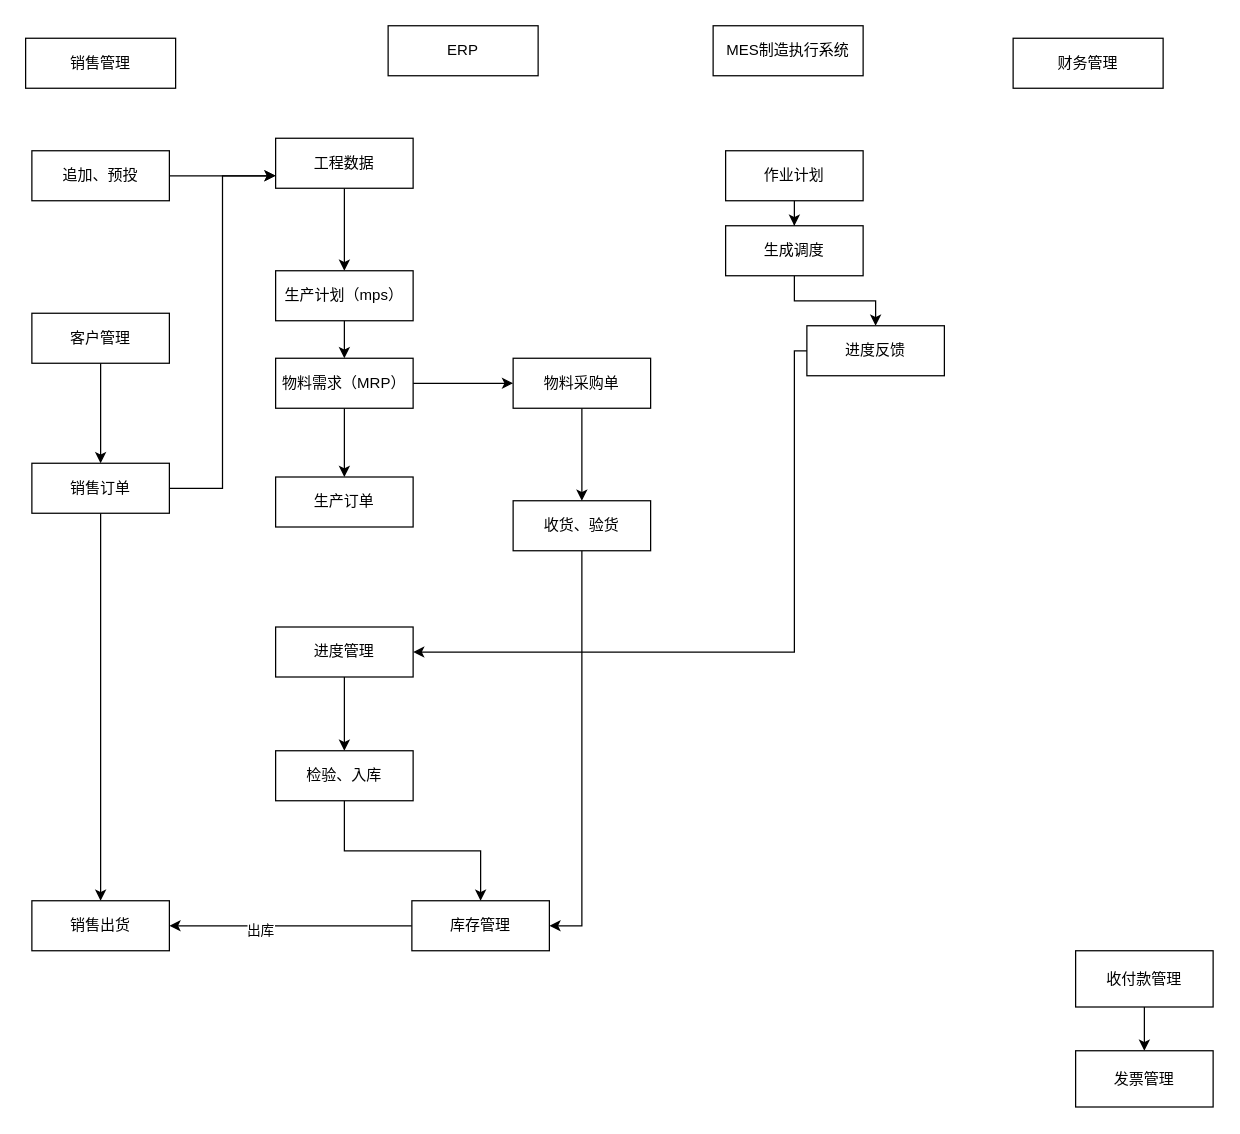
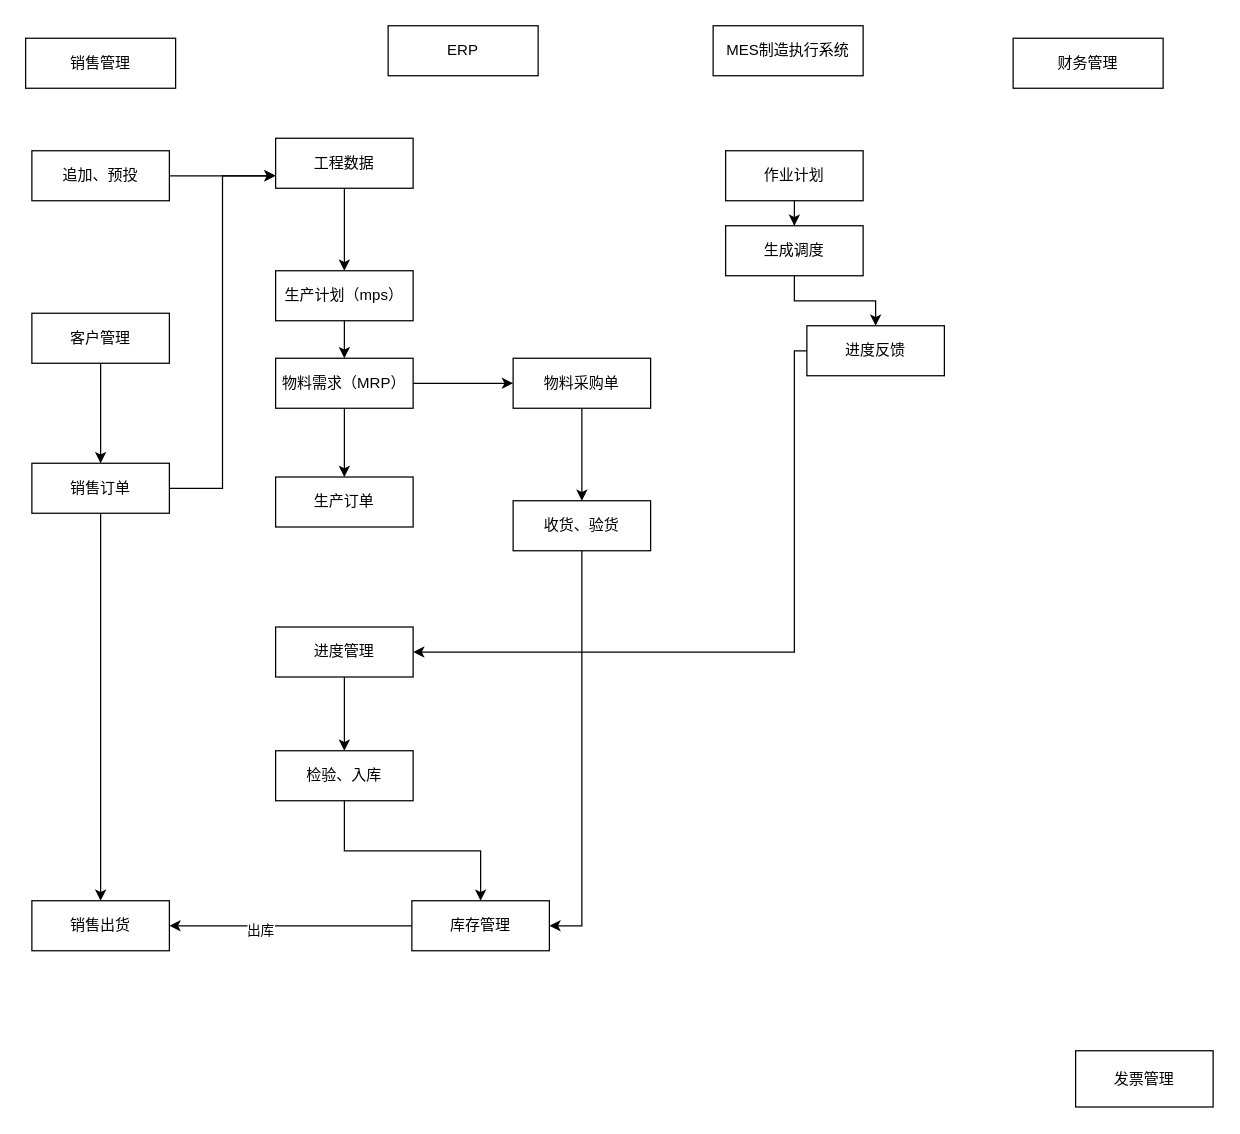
- <mxCell id="15" value="收付款管理" style="rounded=0;whiteSpace=wrap;html=1;" vertex="1" parent="1"><mxGeometry x="860" y="760" width="110" height="45" as="geometry" /></mxCell>
- <mxCell id="14" value="" style="edgeStyle=orthogonalEdgeStyle;rounded=0;orthogonalLoop=1;jettySize=auto;html=1;exitX=0.5;exitY=1;exitDx=0;exitDy=0;" edge="1" parent="1" source="15" target="16"><mxGeometry relative="1" as="geometry" /></mxCell>
